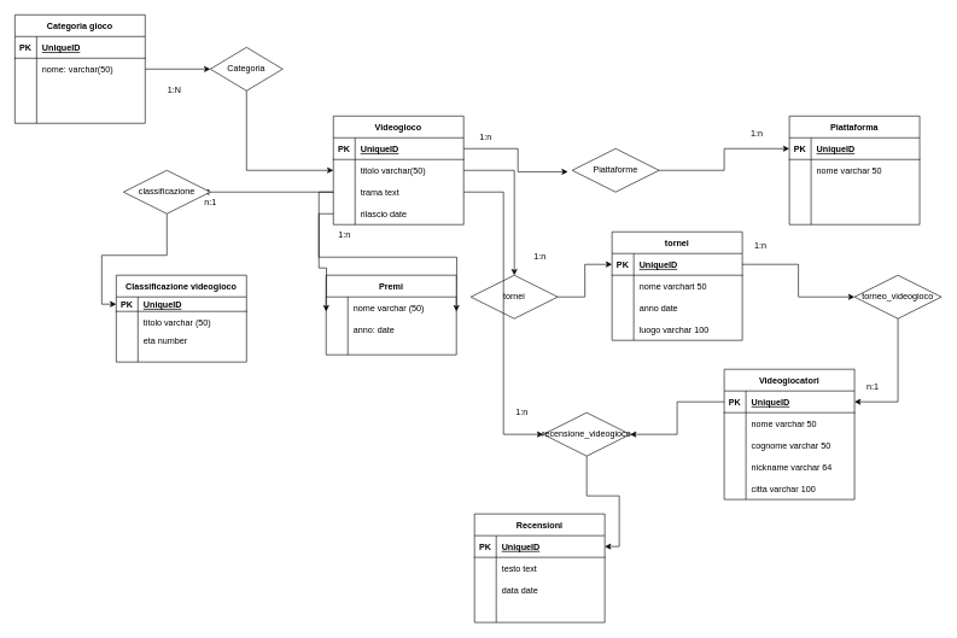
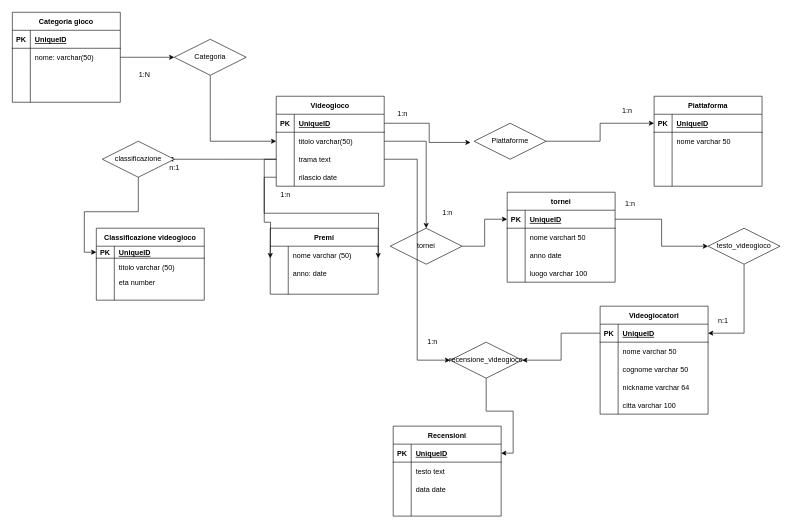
- <mxCell id="29" value="Categoria" style="shape=rhombus;perimeter=rhombusPerimeter;whiteSpace=wrap;html=1;align=center;" vertex="1" parent="1"><mxGeometry x="290" y="65" width="100" height="60" as="geometry" /></mxCell>
+ <mxCell id="29" value="Categoria" style="shape=rhombus;perimeter=rhombusPerimeter;whiteSpace=wrap;html=1;align=center;" vertex="1" parent="1"><mxGeometry x="290" y="65" width="120" height="60" as="geometry" /></mxCell>
- <mxCell id="100" value="torneo_videogioco" style="shape=rhombus;perimeter=rhombusPerimeter;whiteSpace=wrap;html=1;align=center;" vertex="1" parent="1"><mxGeometry x="1180" y="380" width="120" height="60" as="geometry" /></mxCell>
+ <mxCell id="100" value="testo_videogioco" style="shape=rhombus;perimeter=rhombusPerimeter;whiteSpace=wrap;html=1;align=center;" vertex="1" parent="1"><mxGeometry x="1180" y="380" width="120" height="60" as="geometry" /></mxCell>
